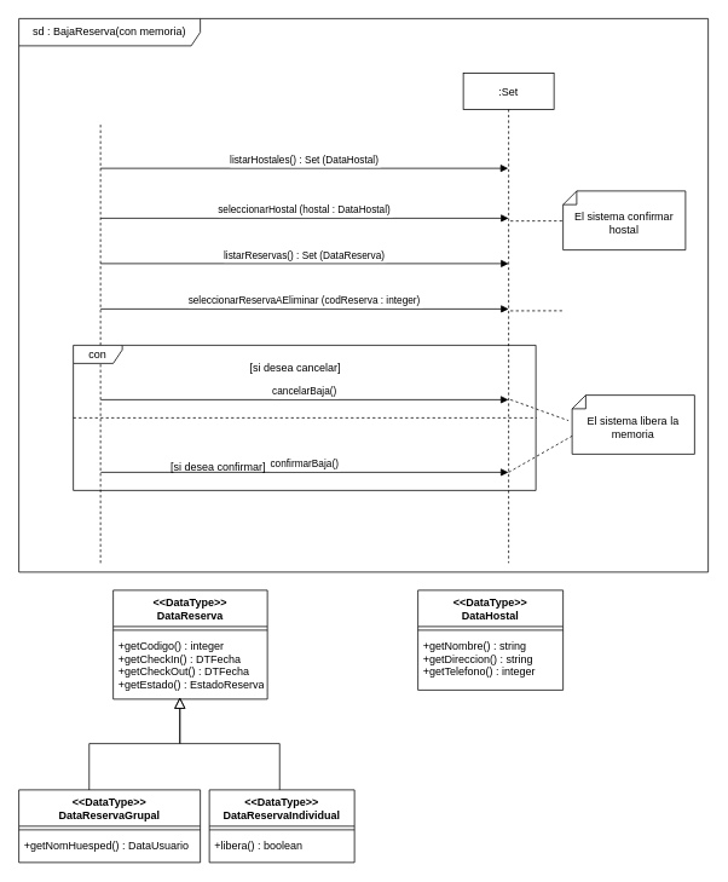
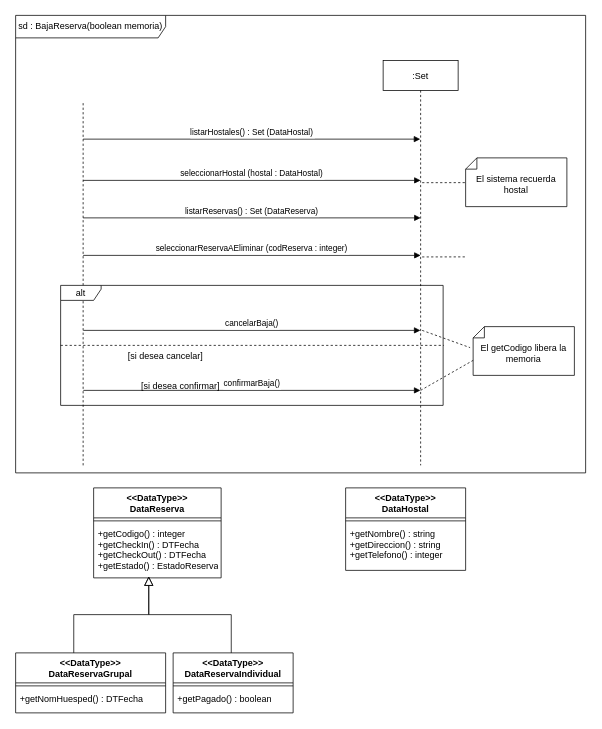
- <mxCell id="2" value="sd : BajaReserva(con memoria)" style="shape=umlFrame;whiteSpace=wrap;html=1;width=200;height=30;" parent="1" vertex="1"><mxGeometry x="20" y="20" width="760" height="610" as="geometry" /></mxCell>
+ <mxCell id="2" value="sd : BajaReserva(boolean memoria)" style="shape=umlFrame;whiteSpace=wrap;html=1;width=200;height=30;" parent="1" vertex="1"><mxGeometry x="20" y="20" width="760" height="610" as="geometry" /></mxCell>
- <mxCell id="8" value="El sistema confirmar hostal" style="shape=note2;boundedLbl=1;whiteSpace=wrap;html=1;size=15;verticalAlign=top;align=center;flipV=0;flipH=1;" parent="1" vertex="1"><mxGeometry x="620" y="210" width="135" height="65" as="geometry" /></mxCell>
+ <mxCell id="8" value="El sistema recuerda hostal" style="shape=note2;boundedLbl=1;whiteSpace=wrap;html=1;size=15;verticalAlign=top;align=center;flipV=0;flipH=1;" parent="1" vertex="1"><mxGeometry x="620" y="210" width="135" height="65" as="geometry" /></mxCell>
- <mxCell id="11" value="con" style="shape=umlFrame;whiteSpace=wrap;html=1;width=54;height=20;" parent="1" vertex="1"><mxGeometry x="80" y="380" width="510" height="160" as="geometry" /></mxCell>
+ <mxCell id="11" value="alt" style="shape=umlFrame;whiteSpace=wrap;html=1;width=54;height=20;" parent="1" vertex="1"><mxGeometry x="80" y="380" width="510" height="160" as="geometry" /></mxCell>
- <mxCell id="13" value="[si desea cancelar]" style="text;html=1;strokeColor=none;fillColor=none;align=center;verticalAlign=middle;whiteSpace=wrap;rounded=0;" parent="1" vertex="1"><mxGeometry x="210" y="390" width="230" height="30" as="geometry" /></mxCell>
+ <mxCell id="13" value="[si desea cancelar]" style="text;html=1;strokeColor=none;fillColor=none;align=center;verticalAlign=middle;whiteSpace=wrap;rounded=0;" parent="1" vertex="1"><mxGeometry x="105" y="460" width="230" height="30" as="geometry" /></mxCell>
- <mxCell id="16" value="El sistema libera la memoria" style="shape=note2;boundedLbl=1;whiteSpace=wrap;html=1;size=15;verticalAlign=top;align=center;flipV=0;flipH=1;" parent="1" vertex="1"><mxGeometry x="630" y="435" width="135" height="65" as="geometry" /></mxCell>
+ <mxCell id="16" value="El getCodigo libera la memoria" style="shape=note2;boundedLbl=1;whiteSpace=wrap;html=1;size=15;verticalAlign=top;align=center;flipV=0;flipH=1;" parent="1" vertex="1"><mxGeometry x="630" y="435" width="135" height="65" as="geometry" /></mxCell>
- <mxCell id="28" value="+getNomHuesped() : DataUsuario" style="text;strokeColor=none;fillColor=none;align=left;verticalAlign=top;spacingLeft=4;spacingRight=4;overflow=hidden;rotatable=0;points=[[0,0.5],[1,0.5]];portConstraint=eastwest;" parent="26" vertex="1"><mxGeometry y="48" width="200" height="32" as="geometry" /></mxCell>
+ <mxCell id="28" value="+getNomHuesped() : DTFecha" style="text;strokeColor=none;fillColor=none;align=left;verticalAlign=top;spacingLeft=4;spacingRight=4;overflow=hidden;rotatable=0;points=[[0,0.5],[1,0.5]];portConstraint=eastwest;" parent="26" vertex="1"><mxGeometry y="48" width="200" height="32" as="geometry" /></mxCell>
- <mxCell id="31" value="+libera() : boolean" style="text;strokeColor=none;fillColor=none;align=left;verticalAlign=top;spacingLeft=4;spacingRight=4;overflow=hidden;rotatable=0;points=[[0,0.5],[1,0.5]];portConstraint=eastwest;" parent="29" vertex="1"><mxGeometry y="48" width="160" height="32" as="geometry" /></mxCell>
+ <mxCell id="31" value="+getPagado() : boolean" style="text;strokeColor=none;fillColor=none;align=left;verticalAlign=top;spacingLeft=4;spacingRight=4;overflow=hidden;rotatable=0;points=[[0,0.5],[1,0.5]];portConstraint=eastwest;" parent="29" vertex="1"><mxGeometry y="48" width="160" height="32" as="geometry" /></mxCell>
